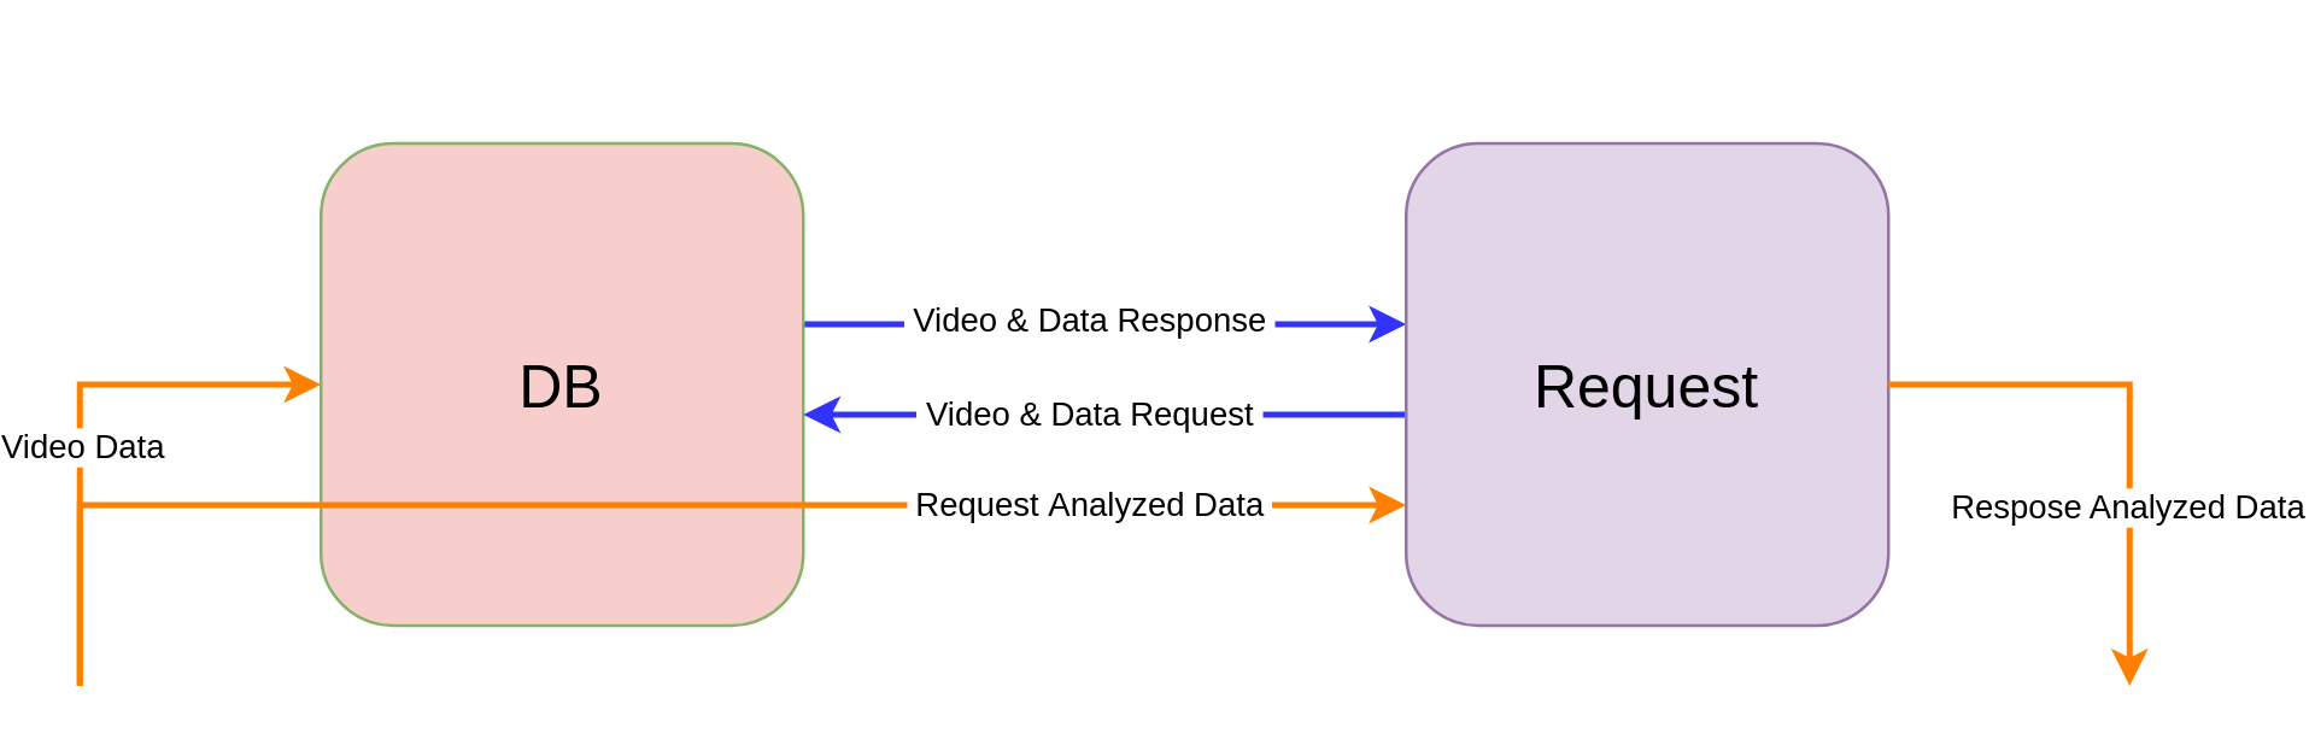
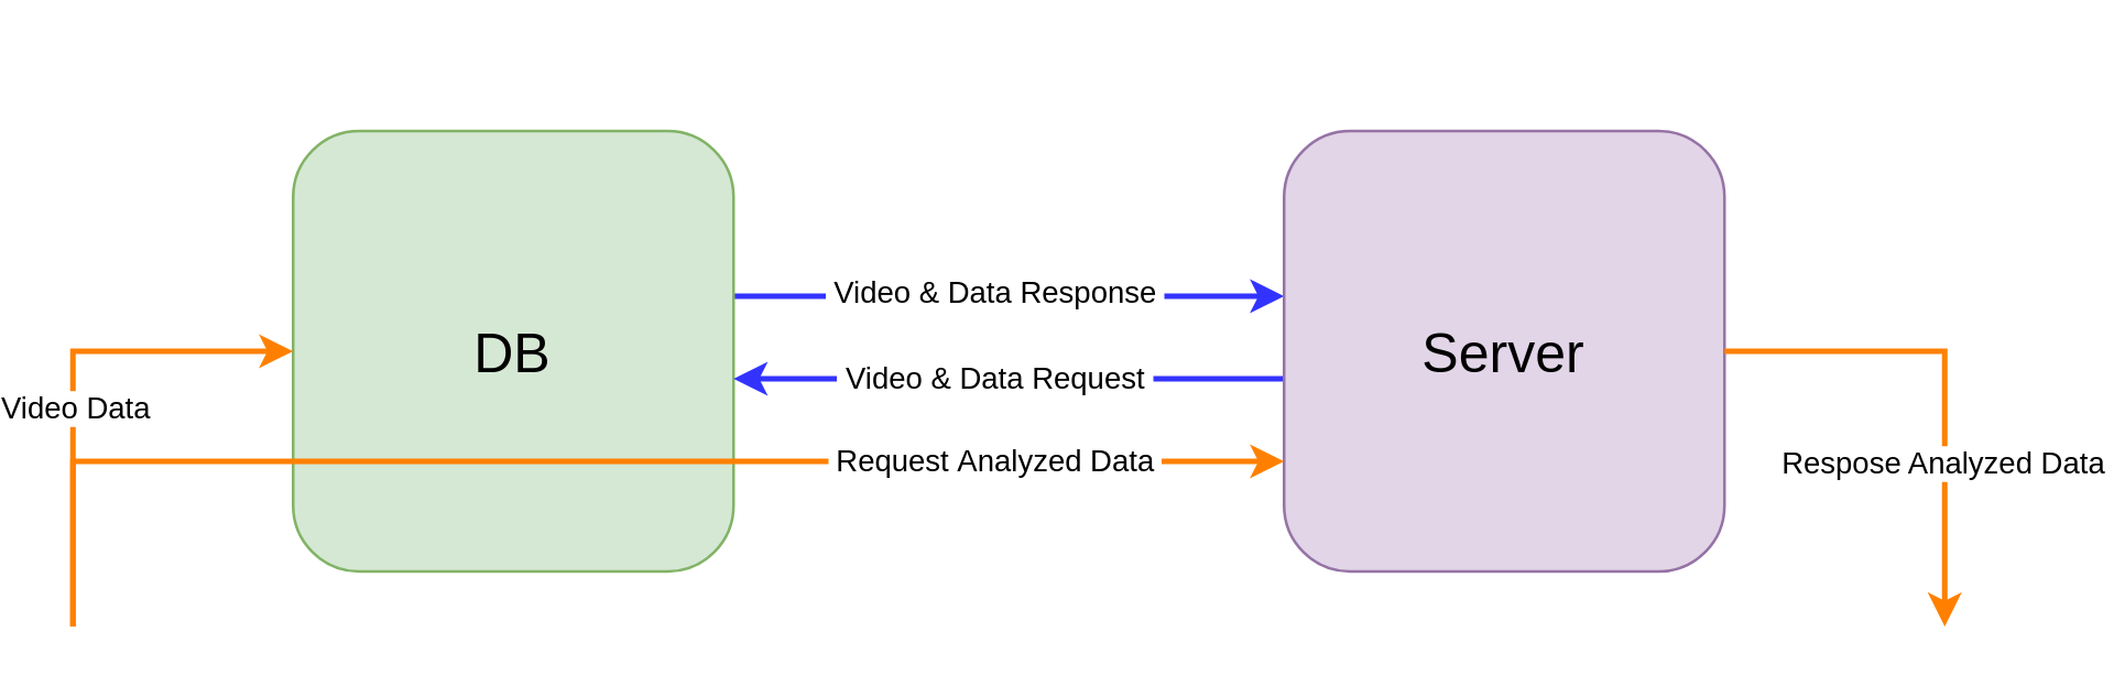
- <mxCell id="4" value="&lt;font style=&quot;font-size: 20px;&quot;&gt;DB&lt;/font&gt;" style="whiteSpace=wrap;html=1;aspect=fixed;rounded=1;glass=0;shadow=0;fillColor=#f8cecc;strokeColor=#82b366;" parent="1" vertex="1"><mxGeometry x="100" y="47" width="160" height="160" as="geometry" /></mxCell>
+ <mxCell id="4" value="&lt;font style=&quot;font-size: 20px;&quot;&gt;DB&lt;/font&gt;" style="whiteSpace=wrap;html=1;aspect=fixed;rounded=1;glass=0;shadow=0;fillColor=#d5e8d4;strokeColor=#82b366;" parent="1" vertex="1"><mxGeometry x="100" y="47" width="160" height="160" as="geometry" /></mxCell>
- <mxCell id="7" value="&lt;font style=&quot;font-size: 20px;&quot;&gt;Request&lt;/font&gt;" style="whiteSpace=wrap;html=1;aspect=fixed;rounded=1;fillColor=#e1d5e7;strokeColor=#9673a6;" parent="1" vertex="1"><mxGeometry x="460" y="47" width="160" height="160" as="geometry" /></mxCell>
+ <mxCell id="7" value="&lt;font style=&quot;font-size: 20px;&quot;&gt;Server&lt;/font&gt;" style="whiteSpace=wrap;html=1;aspect=fixed;rounded=1;fillColor=#e1d5e7;strokeColor=#9673a6;" parent="1" vertex="1"><mxGeometry x="460" y="47" width="160" height="160" as="geometry" /></mxCell>
